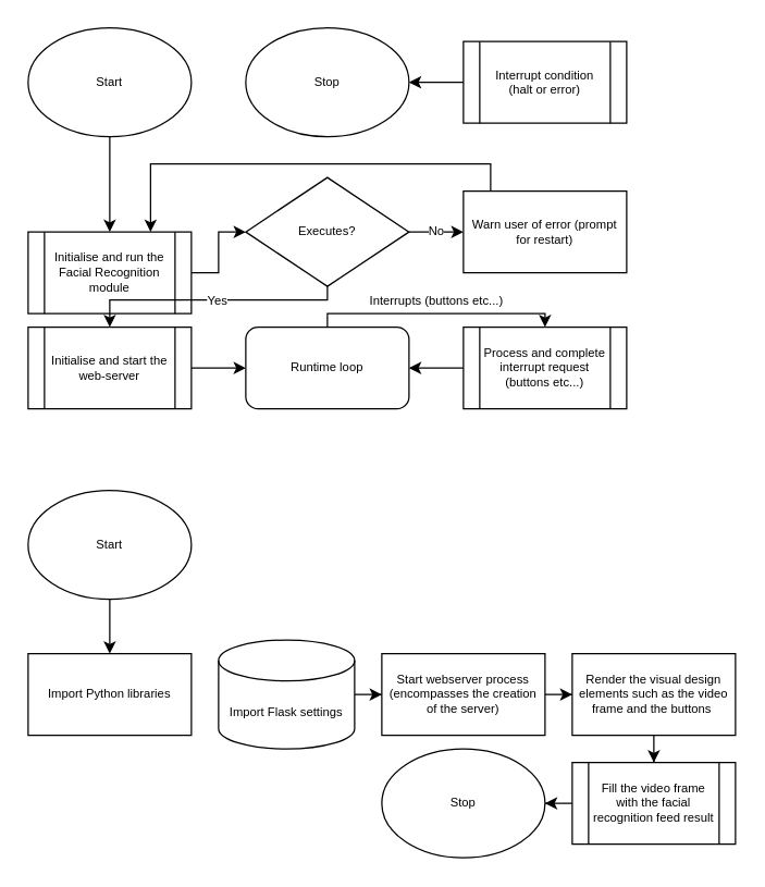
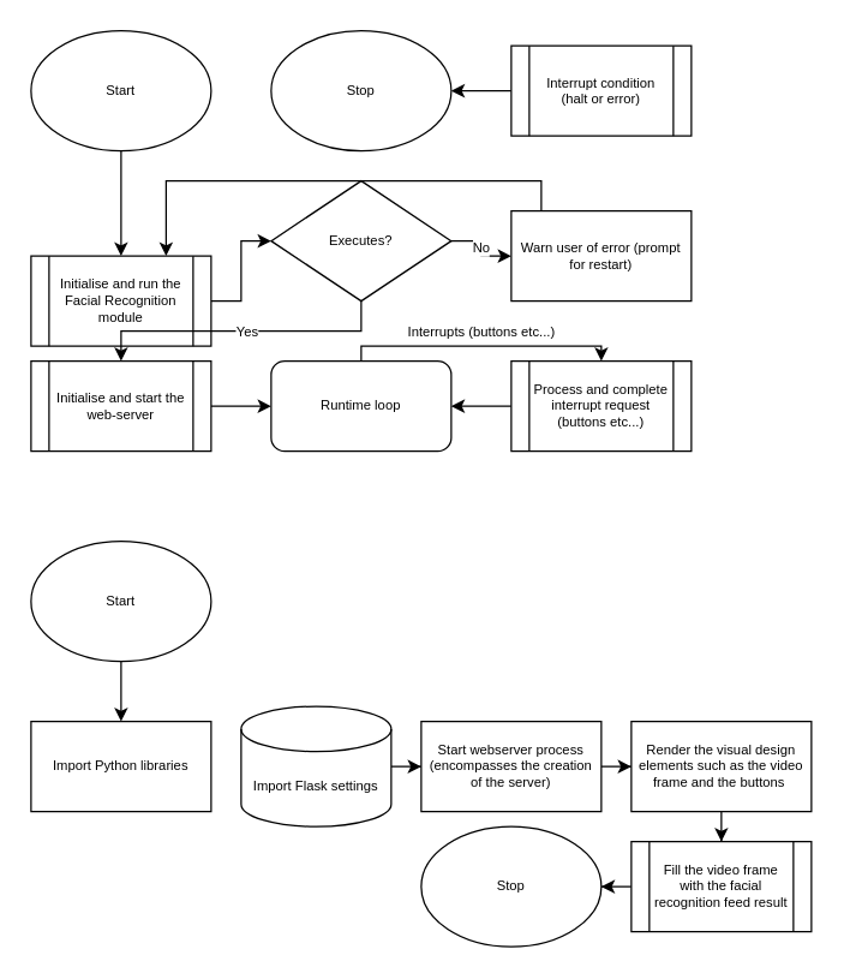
- <mxCell id="11" value="Executes?" style="rhombus;whiteSpace=wrap;html=1;fontSize=9;" vertex="1" parent="1"><mxGeometry x="180" y="130" width="120" height="80" as="geometry" /></mxCell>
+ <mxCell id="11" value="Executes?" style="rhombus;whiteSpace=wrap;html=1;fontSize=9;" vertex="1" parent="1"><mxGeometry x="180" y="120" width="120" height="80" as="geometry" /></mxCell>
